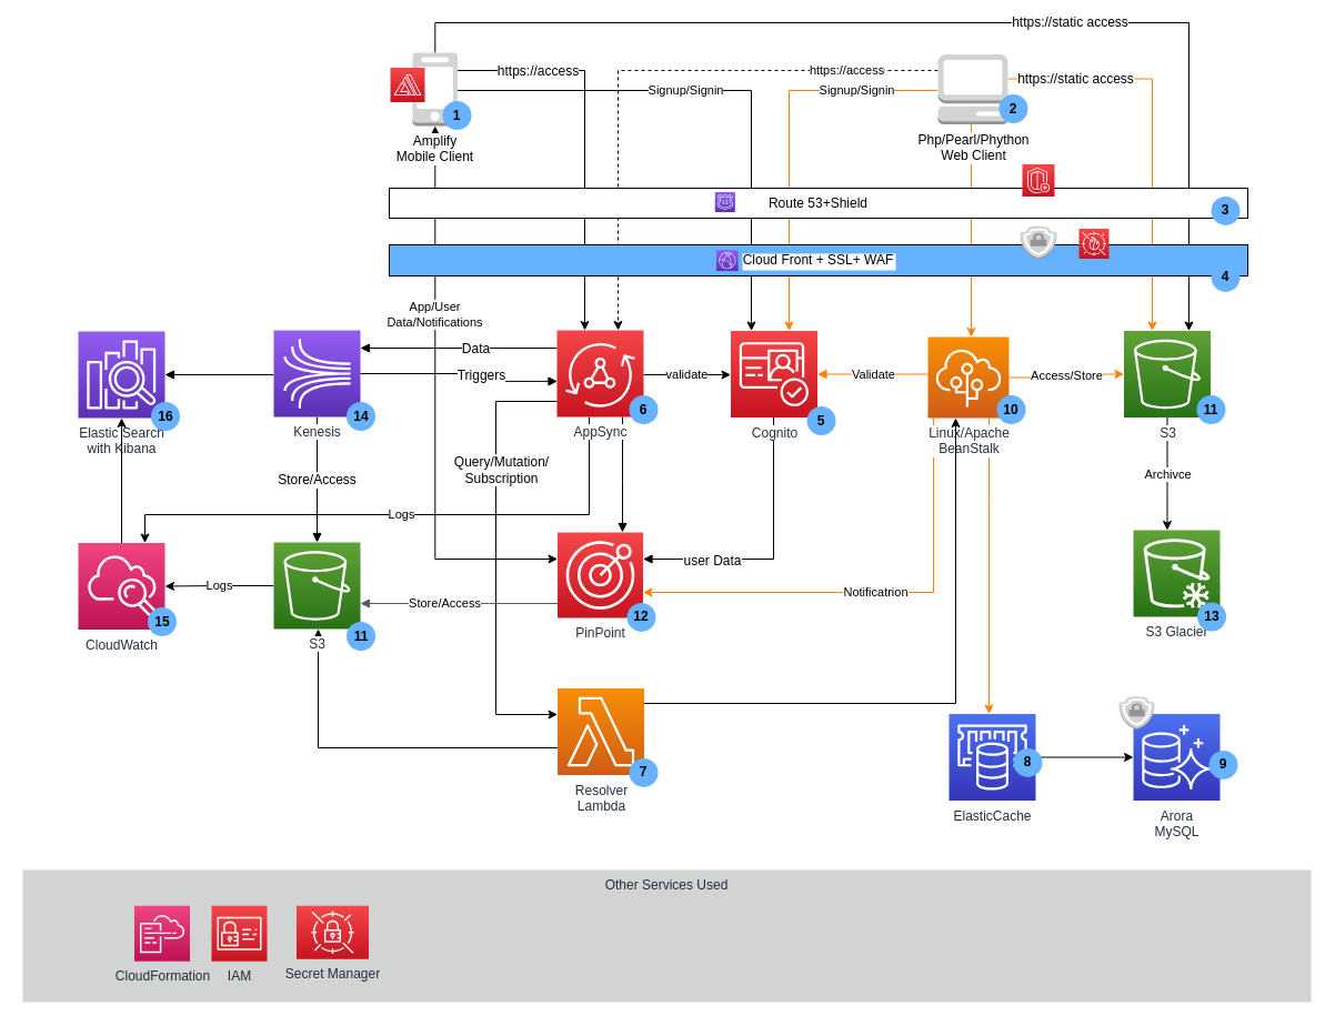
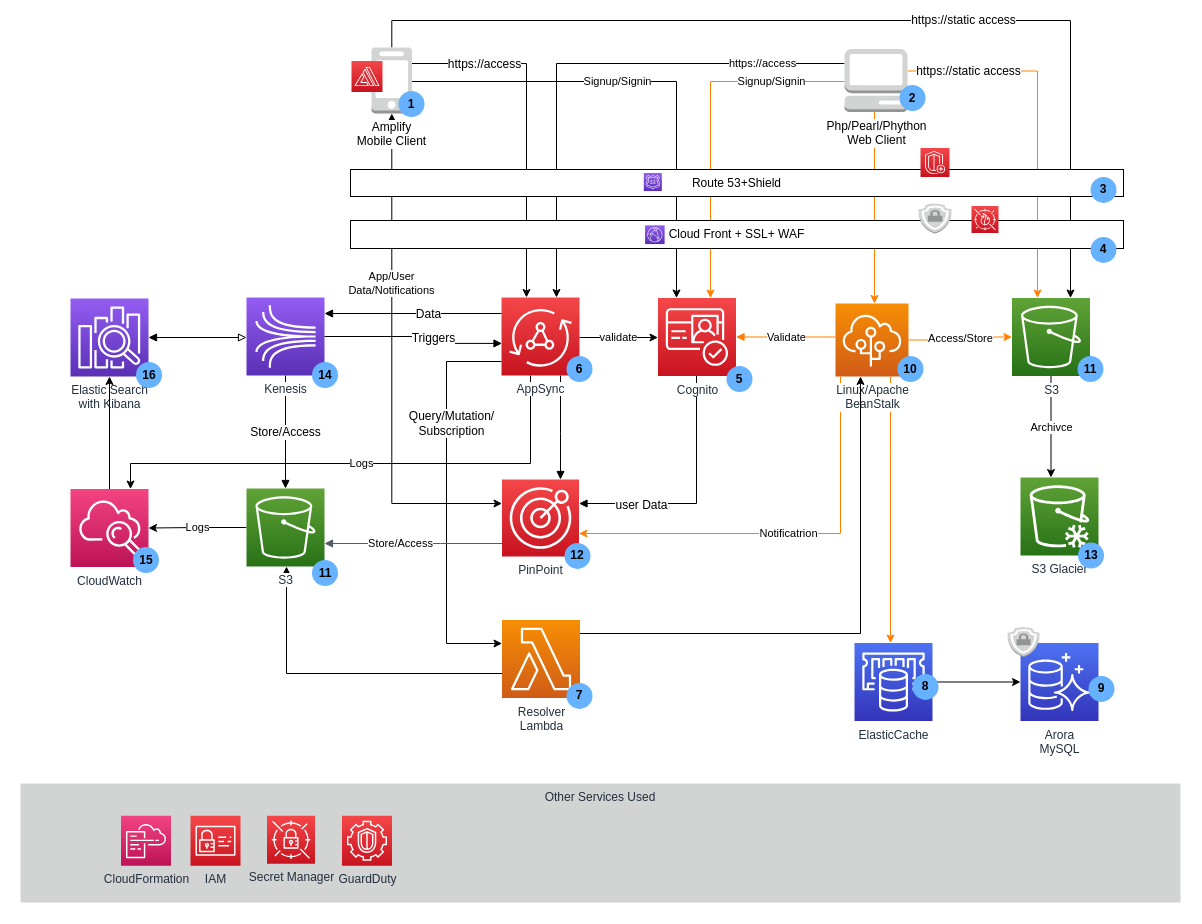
- <mxCell id="13" value="https://access" style="edgeStyle=orthogonalEdgeStyle;rounded=0;orthogonalLoop=1;jettySize=auto;html=1;dashed=1;" parent="1" source="32" target="39" edge="1"><mxGeometry x="-0.685" relative="1" as="geometry"><mxPoint x="485.5" y="167.5" as="sourcePoint" /><mxPoint x="505.357" y="368" as="targetPoint" /><Array as="points"><mxPoint x="556" y="63" /></Array><mxPoint as="offset" /></mxGeometry></mxCell>
+ <mxCell id="13" value="https://access" style="edgeStyle=orthogonalEdgeStyle;rounded=0;orthogonalLoop=1;jettySize=auto;html=1;" parent="1" source="32" target="39" edge="1"><mxGeometry x="-0.685" relative="1" as="geometry"><mxPoint x="485.5" y="167.5" as="sourcePoint" /><mxPoint x="505.357" y="368" as="targetPoint" /><Array as="points"><mxPoint x="556" y="63" /></Array><mxPoint as="offset" /></mxGeometry></mxCell>
- <mxCell id="55" value="Cloud Front + SSL+ WAF" style="dashed=0;verticalAlign=top;fontStyle=0;rounded=0;labelBackgroundColor=#ffffff;align=center;fillColor=#66b2ff;" parent="51" vertex="1"><mxGeometry y="72.5" width="773" height="28" as="geometry" /></mxCell>
+ <mxCell id="55" value="Cloud Front + SSL+ WAF" style="dashed=0;verticalAlign=top;fontStyle=0;rounded=0;labelBackgroundColor=#ffffff;align=center;" parent="51" vertex="1"><mxGeometry y="72.5" width="773" height="28" as="geometry" /></mxCell>
- <mxCell id="41" value="" style="edgeStyle=orthogonalEdgeStyle;rounded=0;orthogonalLoop=1;jettySize=auto;html=1;startArrow=block;startFill=1;endArrow=none;endFill=0;fontSize=12;" parent="1" source="44" target="43" edge="1"><mxGeometry relative="1" as="geometry"><mxPoint x="285" y="456" as="sourcePoint" /><Array as="points"><mxPoint x="286" y="337" /></Array></mxGeometry></mxCell>
+ <mxCell id="41" value="" style="edgeStyle=orthogonalEdgeStyle;rounded=0;orthogonalLoop=1;jettySize=auto;html=1;startArrow=block;startFill=1;endArrow=block;endFill=0;fontSize=12;" parent="1" source="44" target="43" edge="1"><mxGeometry relative="1" as="geometry"><mxPoint x="285" y="456" as="sourcePoint" /><Array as="points"><mxPoint x="286" y="337" /></Array></mxGeometry></mxCell>
- <mxCell id="61" value="Secret Manager&lt;br&gt;" style="outlineConnect=0;fontColor=#232F3E;gradientColor=#F54749;gradientDirection=north;fillColor=#C7131F;strokeColor=#ffffff;dashed=0;verticalLabelPosition=bottom;verticalAlign=top;align=center;html=1;fontSize=12;fontStyle=0;aspect=fixed;shape=mxgraph.aws4.resourceIcon;resIcon=mxgraph.aws4.secrets_manager;flipH=0;" vertex="1" parent="1"><mxGeometry x="266.5" y="815.286" width="65" height="48" as="geometry" /></mxCell>
+ <mxCell id="61" value="Secret Manager&lt;br&gt;" style="outlineConnect=0;fontColor=#232F3E;gradientColor=#F54749;gradientDirection=north;fillColor=#C7131F;strokeColor=#ffffff;dashed=0;verticalLabelPosition=bottom;verticalAlign=top;align=center;html=1;fontSize=12;fontStyle=0;aspect=fixed;shape=mxgraph.aws4.resourceIcon;resIcon=mxgraph.aws4.secrets_manager;flipH=0;" vertex="1" parent="1"><mxGeometry x="266.5" y="815.286" width="48" height="48" as="geometry" /></mxCell>
+ <mxCell id="67" value="GuardDuty" style="outlineConnect=0;fontColor=#232F3E;gradientColor=#F54749;gradientDirection=north;fillColor=#C7131F;strokeColor=#ffffff;dashed=0;verticalLabelPosition=bottom;verticalAlign=top;align=center;html=1;fontSize=12;fontStyle=0;aspect=fixed;shape=mxgraph.aws4.resourceIcon;resIcon=mxgraph.aws4.guardduty;flipH=0;" vertex="1" parent="1"><mxGeometry x="341.5" y="815.286" width="50" height="50" as="geometry" /></mxCell>
